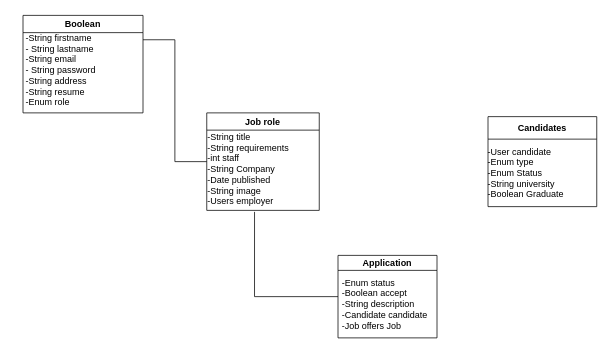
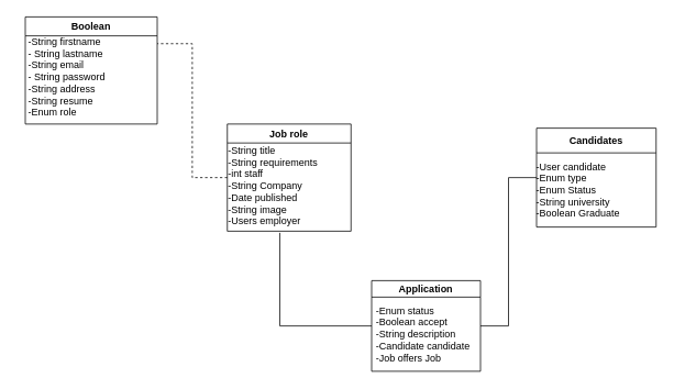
- <mxCell id="7" style="edgeStyle=orthogonalEdgeStyle;rounded=0;orthogonalLoop=1;jettySize=auto;html=1;entryX=1;entryY=0.25;entryDx=0;entryDy=0;endArrow=none;endFill=0;" parent="1" source="8" target="2" edge="1"><mxGeometry relative="1" as="geometry"><mxPoint x="350" y="50" as="targetPoint" /></mxGeometry></mxCell>
+ <mxCell id="7" style="edgeStyle=orthogonalEdgeStyle;rounded=0;orthogonalLoop=1;jettySize=auto;html=1;entryX=1;entryY=0.25;entryDx=0;entryDy=0;endArrow=none;endFill=0;dashed=1;" parent="1" source="8" target="2" edge="1"><mxGeometry relative="1" as="geometry"><mxPoint x="350" y="50" as="targetPoint" /></mxGeometry></mxCell>
+ <mxCell id="4" style="edgeStyle=orthogonalEdgeStyle;rounded=0;orthogonalLoop=1;jettySize=auto;html=1;entryX=1;entryY=0.5;entryDx=0;entryDy=0;endArrow=none;endFill=0;" parent="1" source="5" target="11" edge="1"><mxGeometry relative="1" as="geometry" /></mxCell>
